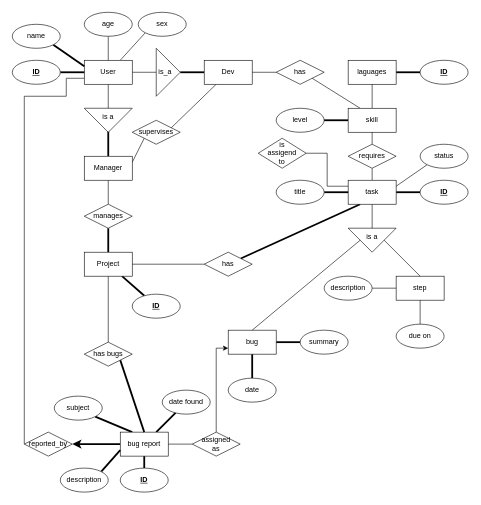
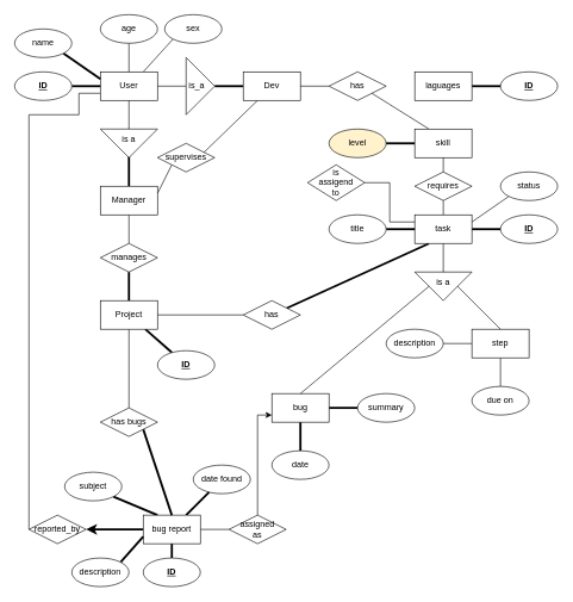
- <mxCell id="53" value="" style="edgeStyle=none;rounded=0;orthogonalLoop=1;jettySize=auto;html=1;endArrow=none;endFill=0;strokeWidth=1;" parent="1" source="54" target="28" edge="1"><mxGeometry relative="1" as="geometry" /></mxCell>
- <mxCell id="51" value="level" style="ellipse;whiteSpace=wrap;html=1;" parent="1" vertex="1"><mxGeometry x="460" y="180" width="80" height="40" as="geometry" /></mxCell>
+ <mxCell id="51" value="level" style="ellipse;whiteSpace=wrap;html=1;fillColor=#fff2cc;" parent="1" vertex="1"><mxGeometry x="460" y="180" width="80" height="40" as="geometry" /></mxCell>
